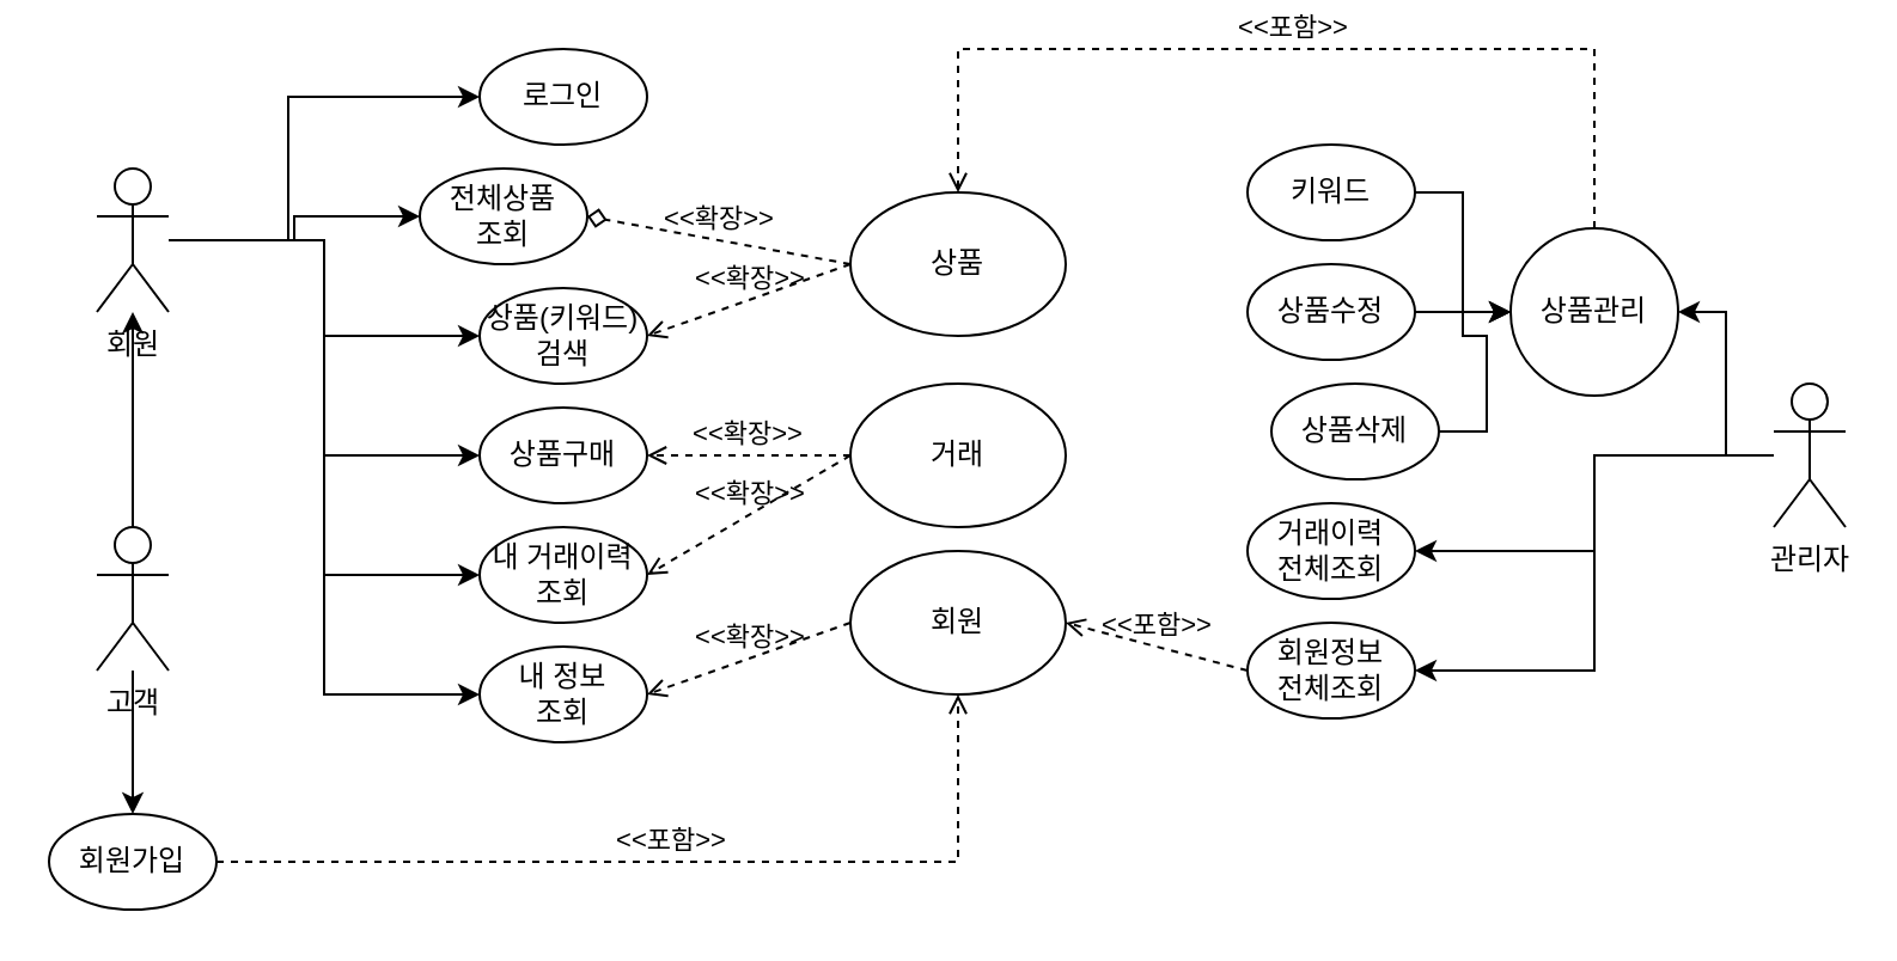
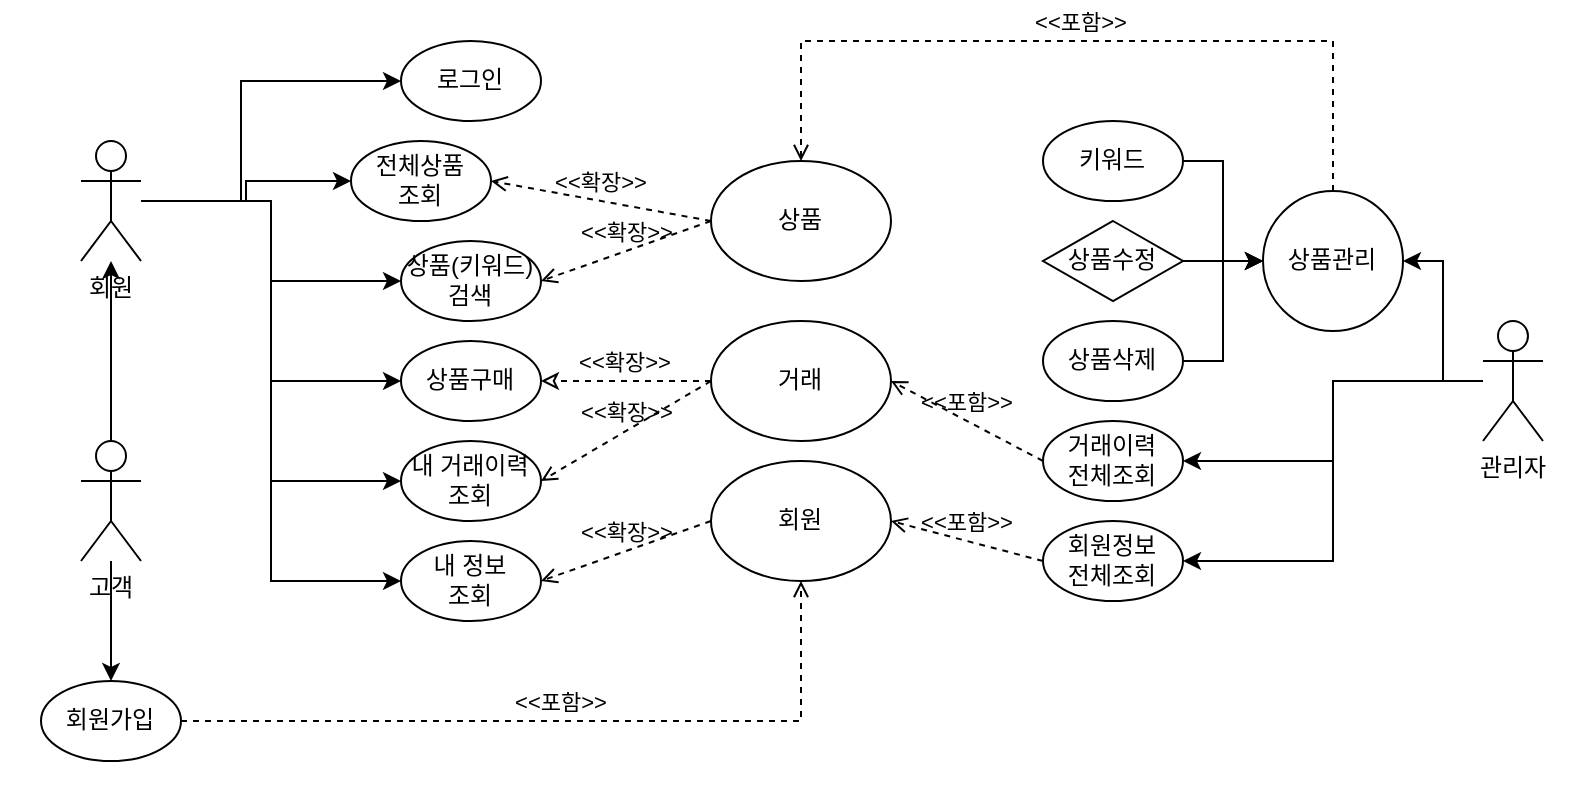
- <mxCell id="18" value="&amp;lt;&amp;lt;확장&amp;gt;&amp;gt;" style="html=1;verticalAlign=bottom;labelBackgroundColor=none;endArrow=diamond;endFill=0;dashed=1;rounded=0;exitX=0;exitY=0.5;exitDx=0;exitDy=0;entryX=1;entryY=0.5;entryDx=0;entryDy=0;" parent="1" source="17" target="14" edge="1"><mxGeometry width="160" relative="1" as="geometry"><mxPoint x="320" y="170" as="sourcePoint" /><mxPoint x="480" y="170" as="targetPoint" /></mxGeometry></mxCell>
+ <mxCell id="18" value="&amp;lt;&amp;lt;확장&amp;gt;&amp;gt;" style="html=1;verticalAlign=bottom;labelBackgroundColor=none;endArrow=open;endFill=0;dashed=1;rounded=0;exitX=0;exitY=0.5;exitDx=0;exitDy=0;entryX=1;entryY=0.5;entryDx=0;entryDy=0;" parent="1" source="17" target="14" edge="1"><mxGeometry width="160" relative="1" as="geometry"><mxPoint x="320" y="170" as="sourcePoint" /><mxPoint x="480" y="170" as="targetPoint" /></mxGeometry></mxCell>
- <mxCell id="33" value="상품수정" style="ellipse;whiteSpace=wrap;html=1;" parent="1" vertex="1"><mxGeometry x="521" y="110" width="70" height="40" as="geometry" /></mxCell>
+ <mxCell id="33" value="상품수정" style="rhombus;whiteSpace=wrap;html=1;" parent="1" vertex="1"><mxGeometry x="521" y="110" width="70" height="40" as="geometry" /></mxCell>
- <mxCell id="35" value="상품삭제" style="ellipse;whiteSpace=wrap;html=1;" parent="1" vertex="1"><mxGeometry x="531" y="160" width="70" height="40" as="geometry" /></mxCell>
+ <mxCell id="35" value="상품삭제" style="ellipse;whiteSpace=wrap;html=1;" parent="1" vertex="1"><mxGeometry x="521" y="160" width="70" height="40" as="geometry" /></mxCell>
- <mxCell id="27" value="&amp;lt;&amp;lt;확장&amp;gt;&amp;gt;" style="html=1;verticalAlign=bottom;labelBackgroundColor=none;endArrow=open;endFill=0;dashed=1;rounded=0;entryX=1;entryY=0.5;entryDx=0;entryDy=0;exitX=0;exitY=0.5;exitDx=0;exitDy=0;" parent="1" source="25" target="16" edge="1"><mxGeometry width="160" relative="1" as="geometry"><mxPoint x="370" y="230" as="sourcePoint" /><mxPoint x="280" y="250" as="targetPoint" /></mxGeometry></mxCell>
+ <mxCell id="27" value="&amp;lt;&amp;lt;확장&amp;gt;&amp;gt;" style="html=1;verticalAlign=bottom;labelBackgroundColor=none;endArrow=classic;endFill=0;dashed=1;rounded=0;entryX=1;entryY=0.5;entryDx=0;entryDy=0;exitX=0;exitY=0.5;exitDx=0;exitDy=0;" parent="1" source="25" target="16" edge="1"><mxGeometry width="160" relative="1" as="geometry"><mxPoint x="370" y="230" as="sourcePoint" /><mxPoint x="280" y="250" as="targetPoint" /></mxGeometry></mxCell>
+ <mxCell id="40" value="&amp;lt;&amp;lt;포함&amp;gt;&amp;gt;" style="html=1;verticalAlign=bottom;labelBackgroundColor=none;endArrow=open;endFill=0;dashed=1;rounded=0;exitX=0;exitY=0.5;exitDx=0;exitDy=0;entryX=1;entryY=0.5;entryDx=0;entryDy=0;" parent="1" source="38" target="25" edge="1"><mxGeometry width="160" relative="1" as="geometry"><mxPoint x="370" y="200" as="sourcePoint" /><mxPoint x="500" y="150" as="targetPoint" /></mxGeometry></mxCell>
